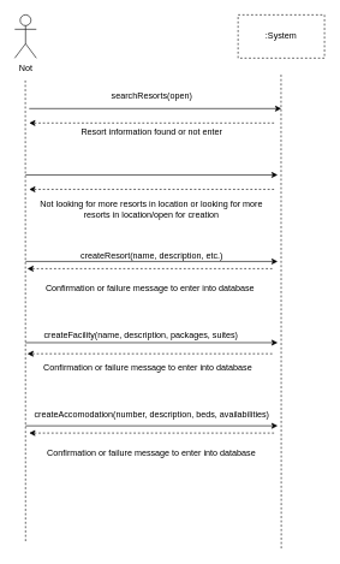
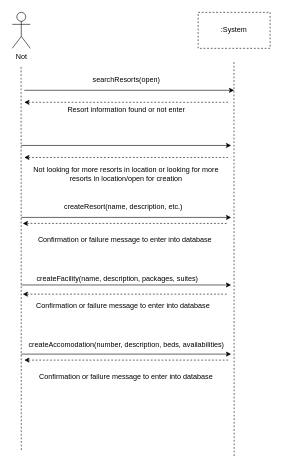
- <mxCell id="14" value="createResort(name, description, etc.)" style="text;html=1;align=center;verticalAlign=middle;resizable=0;points=[];autosize=1;strokeColor=none;fillColor=none;" parent="1" vertex="1"><mxGeometry x="100" y="340" width="220" height="30" as="geometry" /></mxCell>
+ <mxCell id="14" value="createResort(name, description, etc.)" style="text;html=1;align=center;verticalAlign=middle;resizable=0;points=[];autosize=1;strokeColor=none;fillColor=none;" parent="1" vertex="1"><mxGeometry x="95" y="330" width="220" height="30" as="geometry" /></mxCell>
